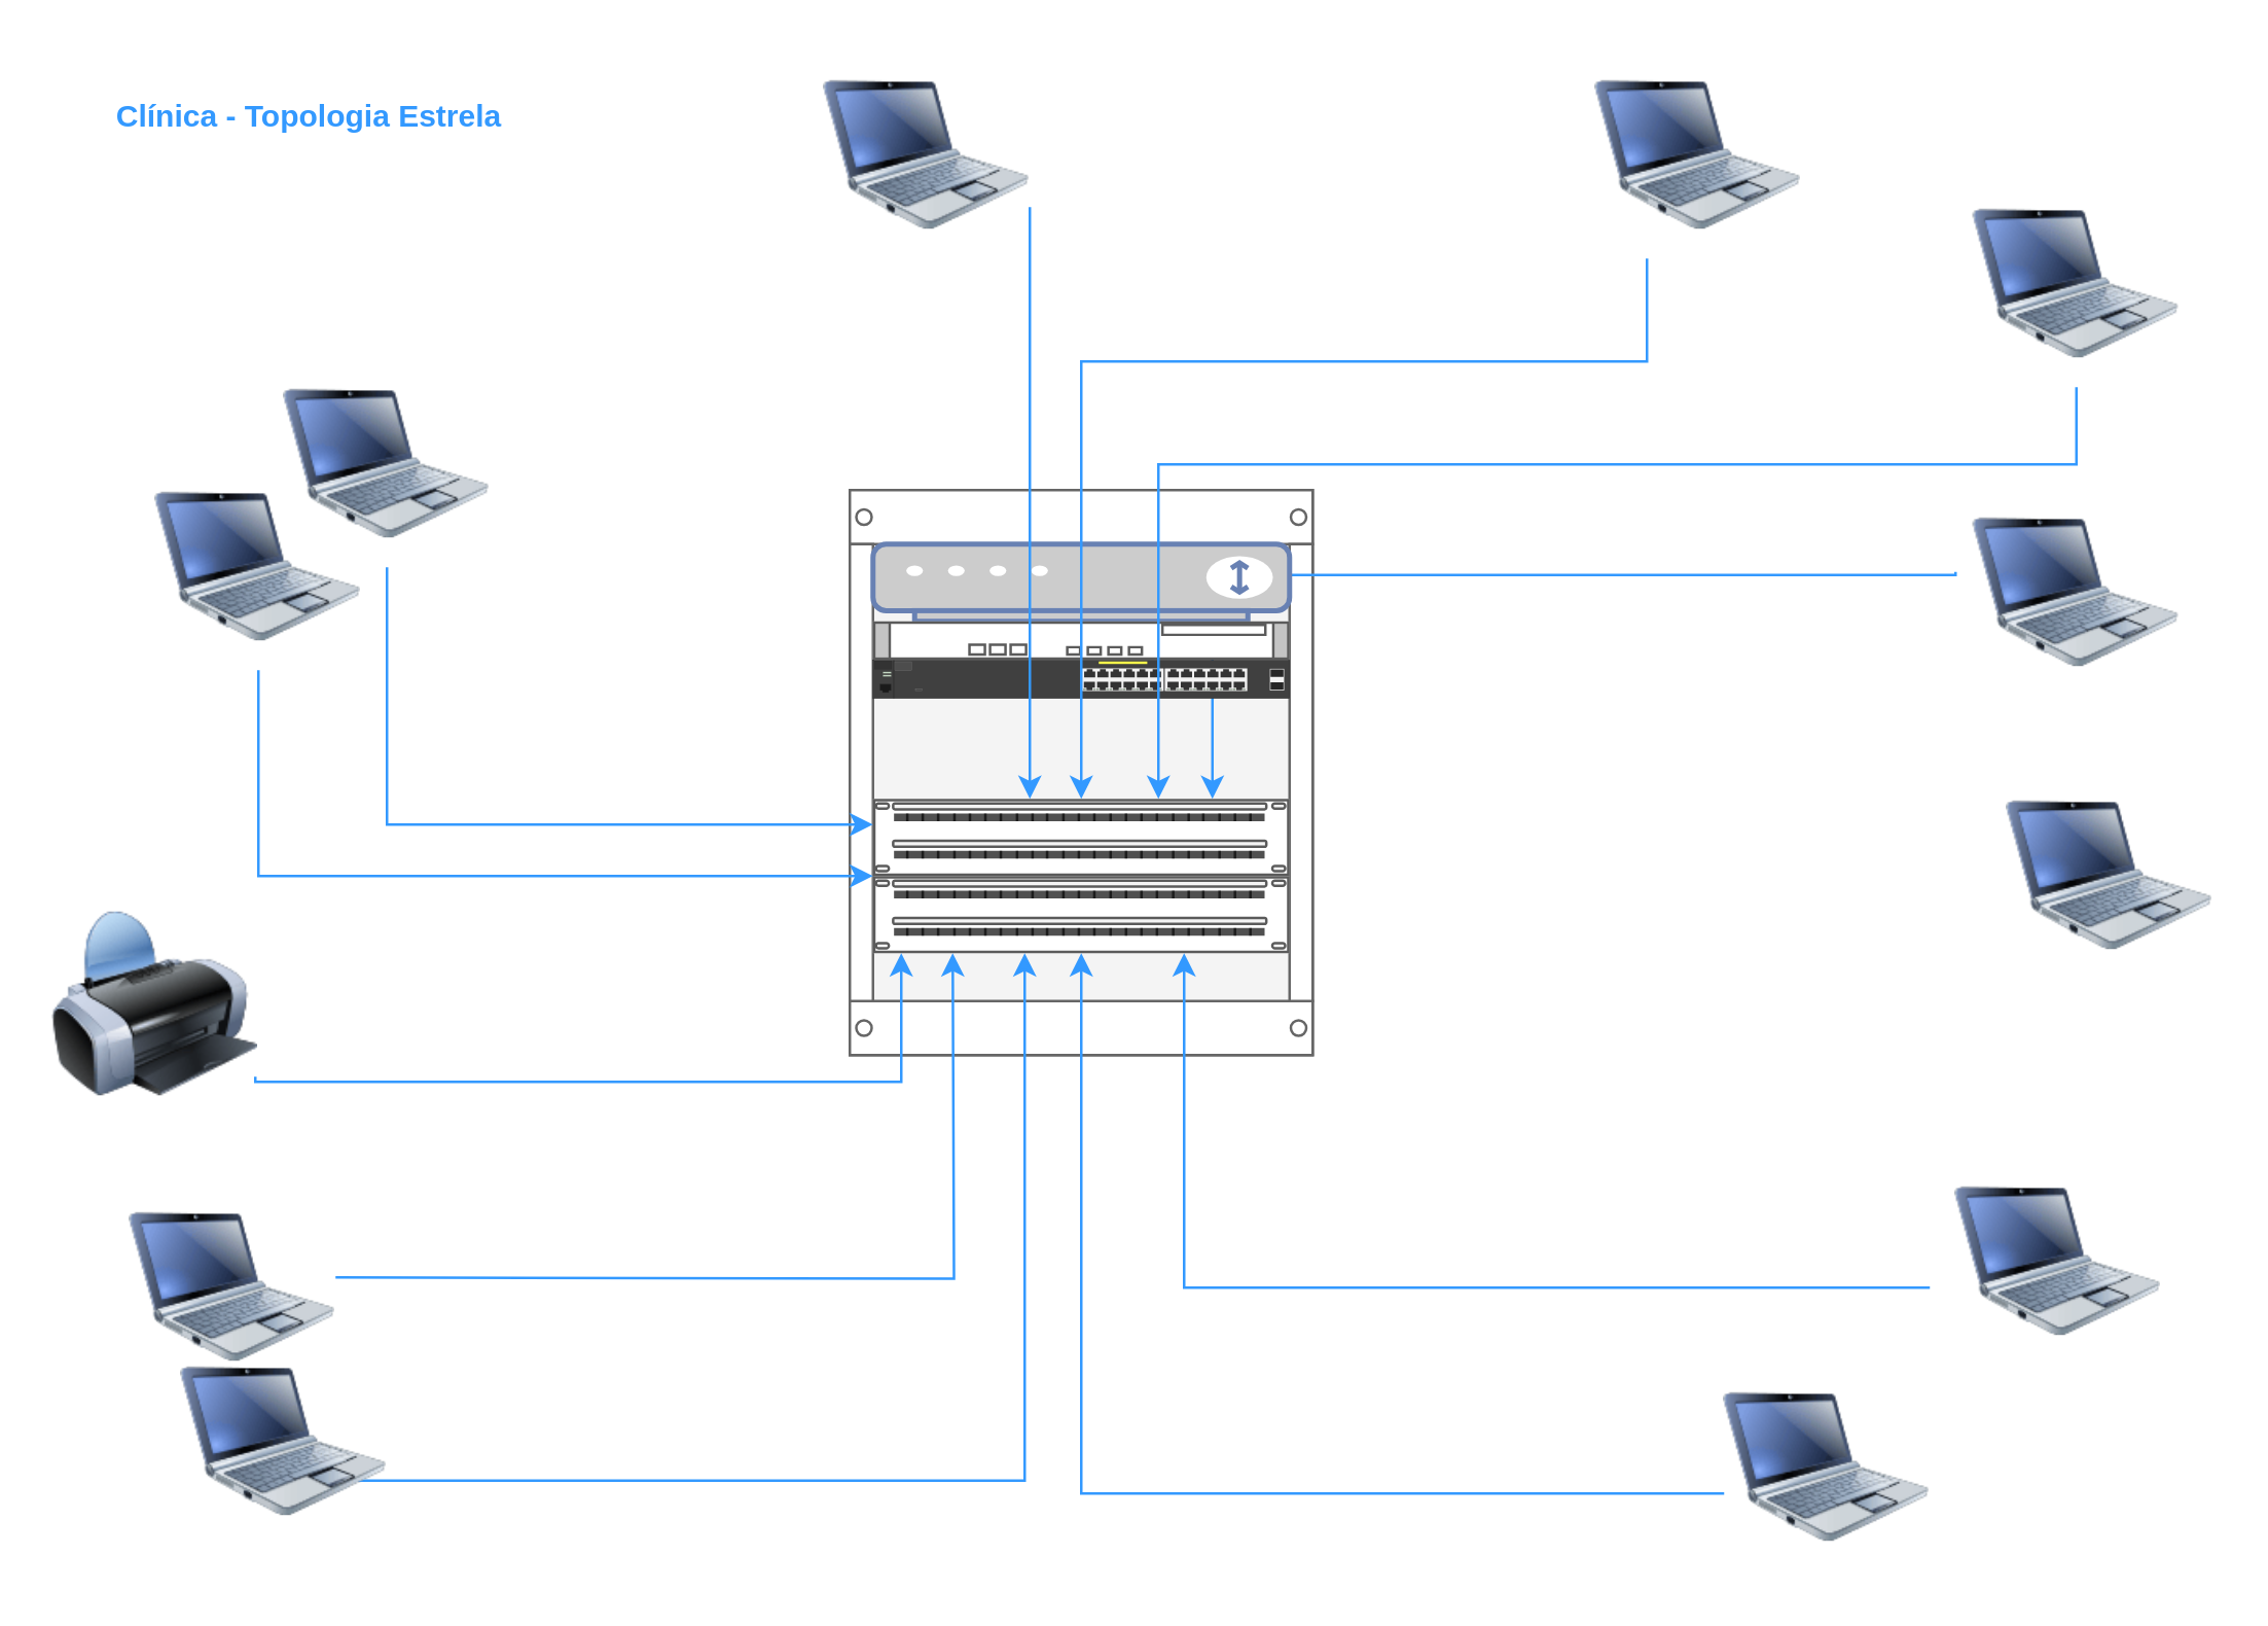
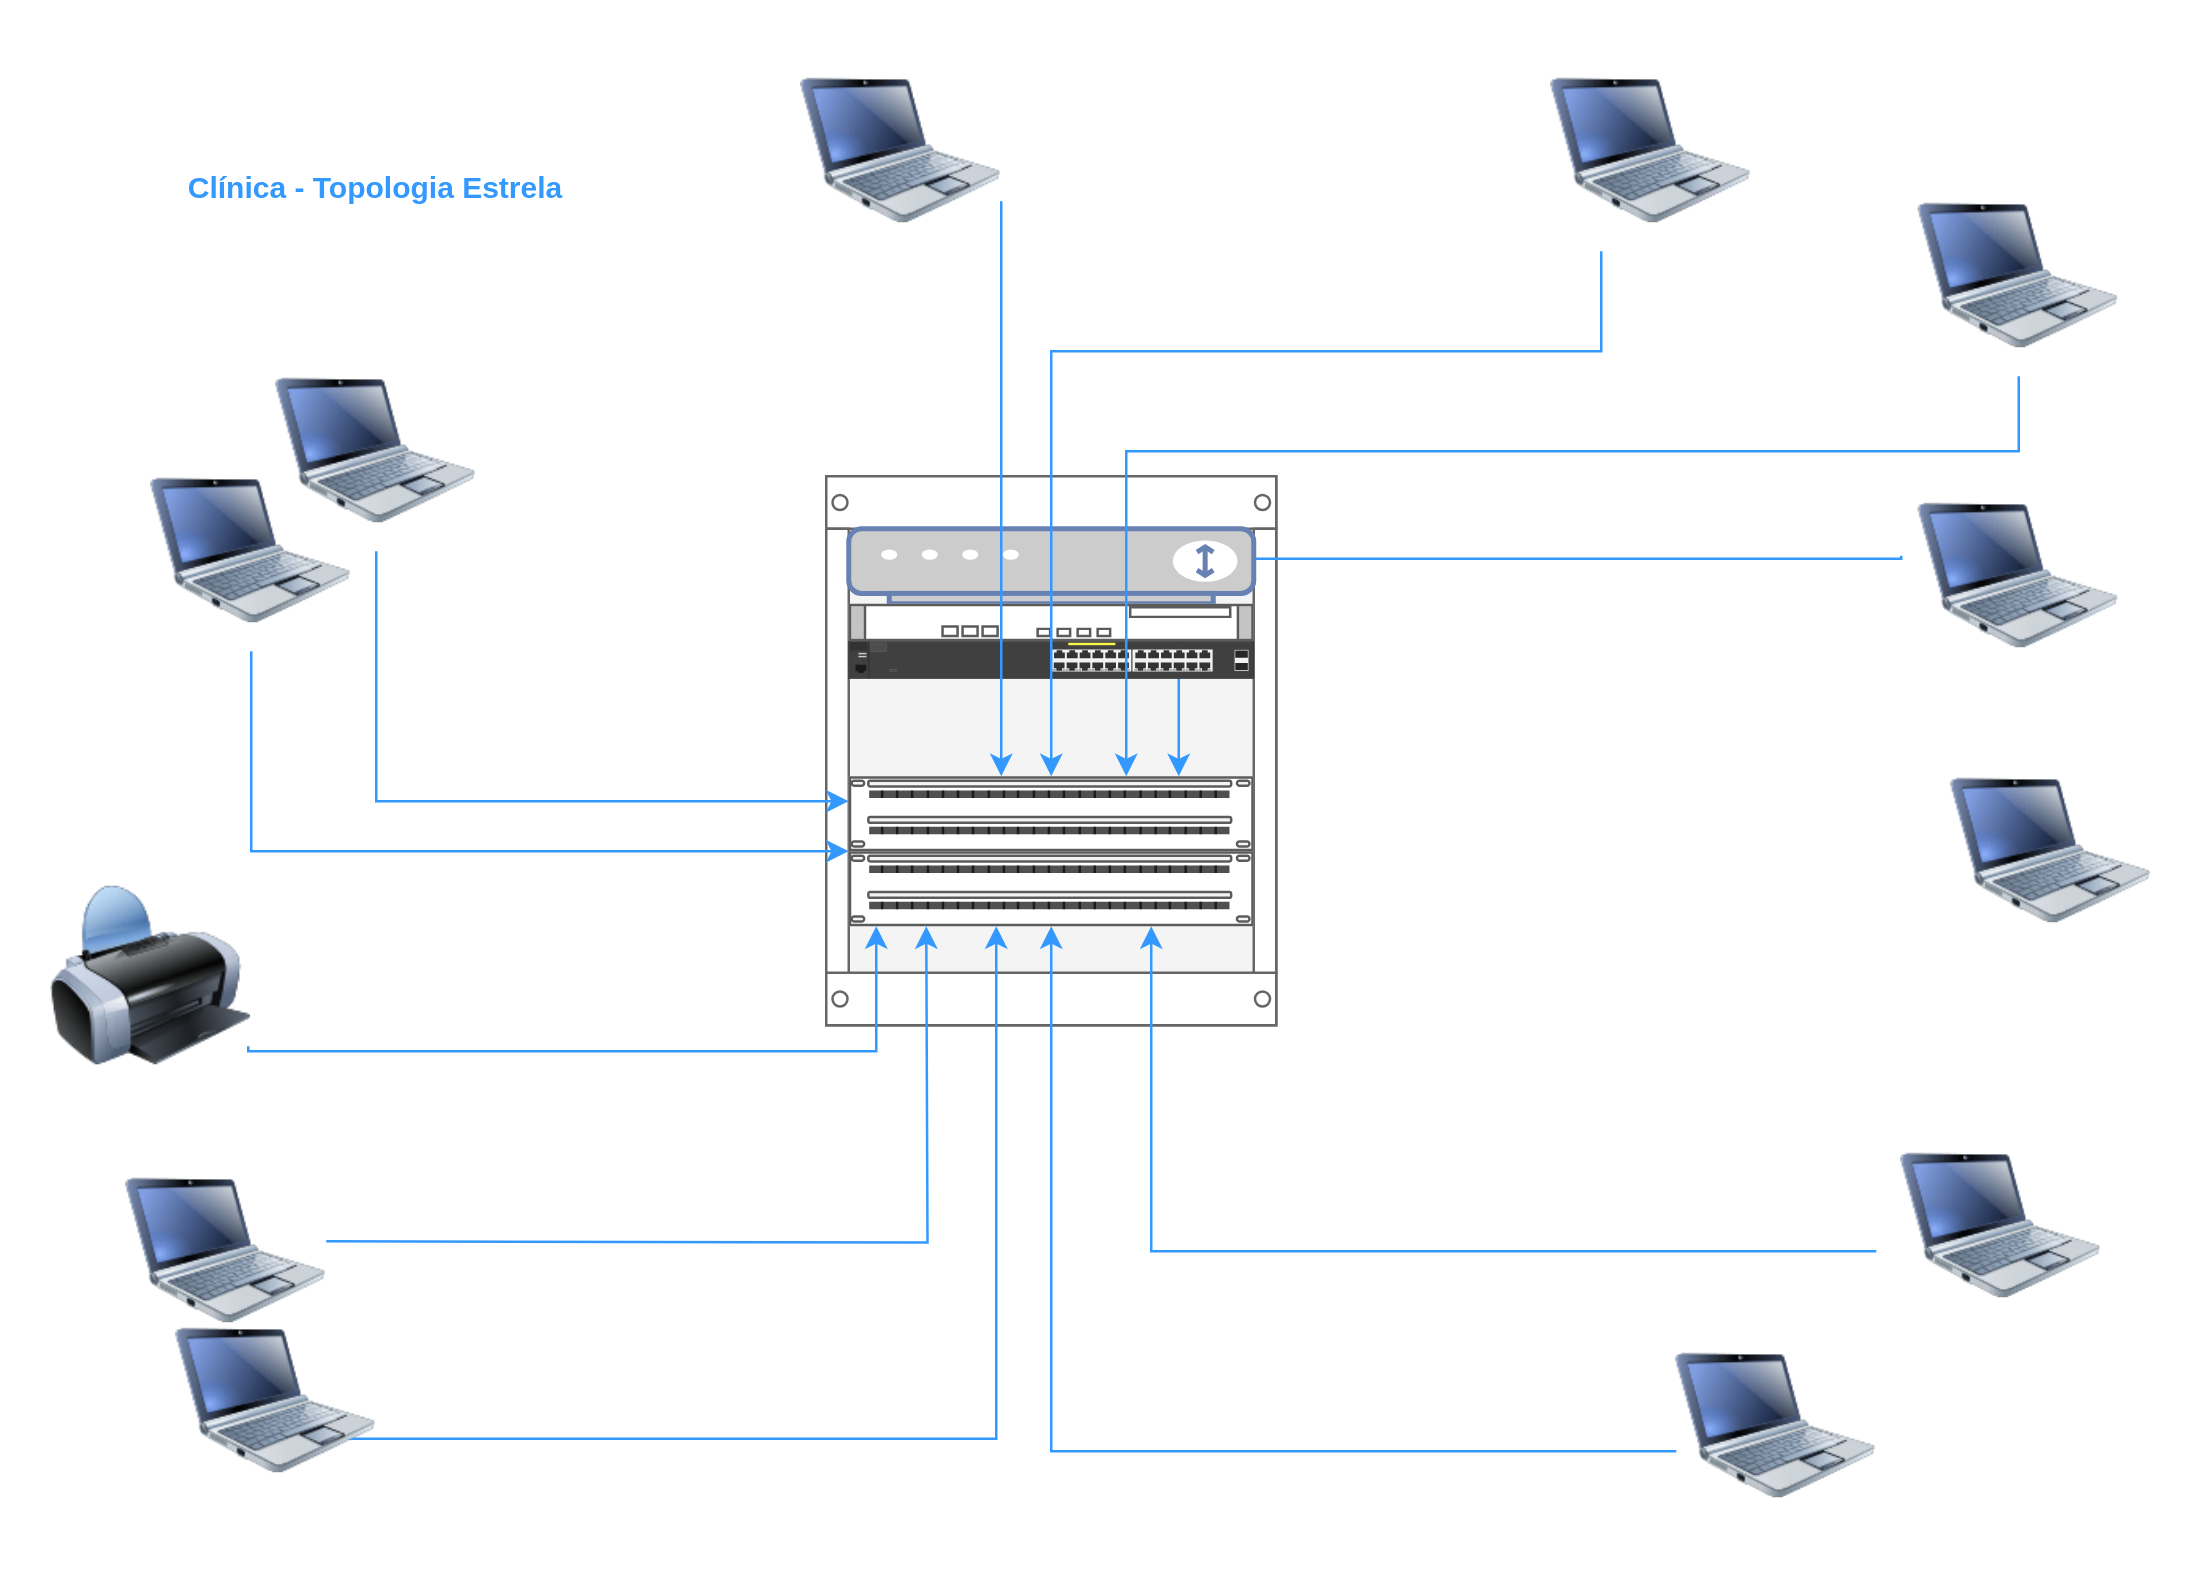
- <mxCell id="31" value="&lt;b&gt;&lt;font color=&quot;#3399ff&quot;&gt;Clínica - Topologia Estrela&lt;/font&gt;&lt;/b&gt;" style="text;strokeColor=none;align=center;fillColor=none;html=1;verticalAlign=middle;whiteSpace=wrap;rounded=0;" parent="1" vertex="1"><mxGeometry x="30" y="30" width="180" height="30" as="geometry" /></mxCell>
+ <mxCell id="31" value="&lt;b&gt;&lt;font color=&quot;#3399ff&quot;&gt;Clínica - Topologia Estrela&lt;/font&gt;&lt;/b&gt;" style="text;strokeColor=none;align=center;fillColor=none;html=1;verticalAlign=middle;whiteSpace=wrap;rounded=0;" parent="1" vertex="1"><mxGeometry x="60" y="60" width="180" height="30" as="geometry" /></mxCell>
